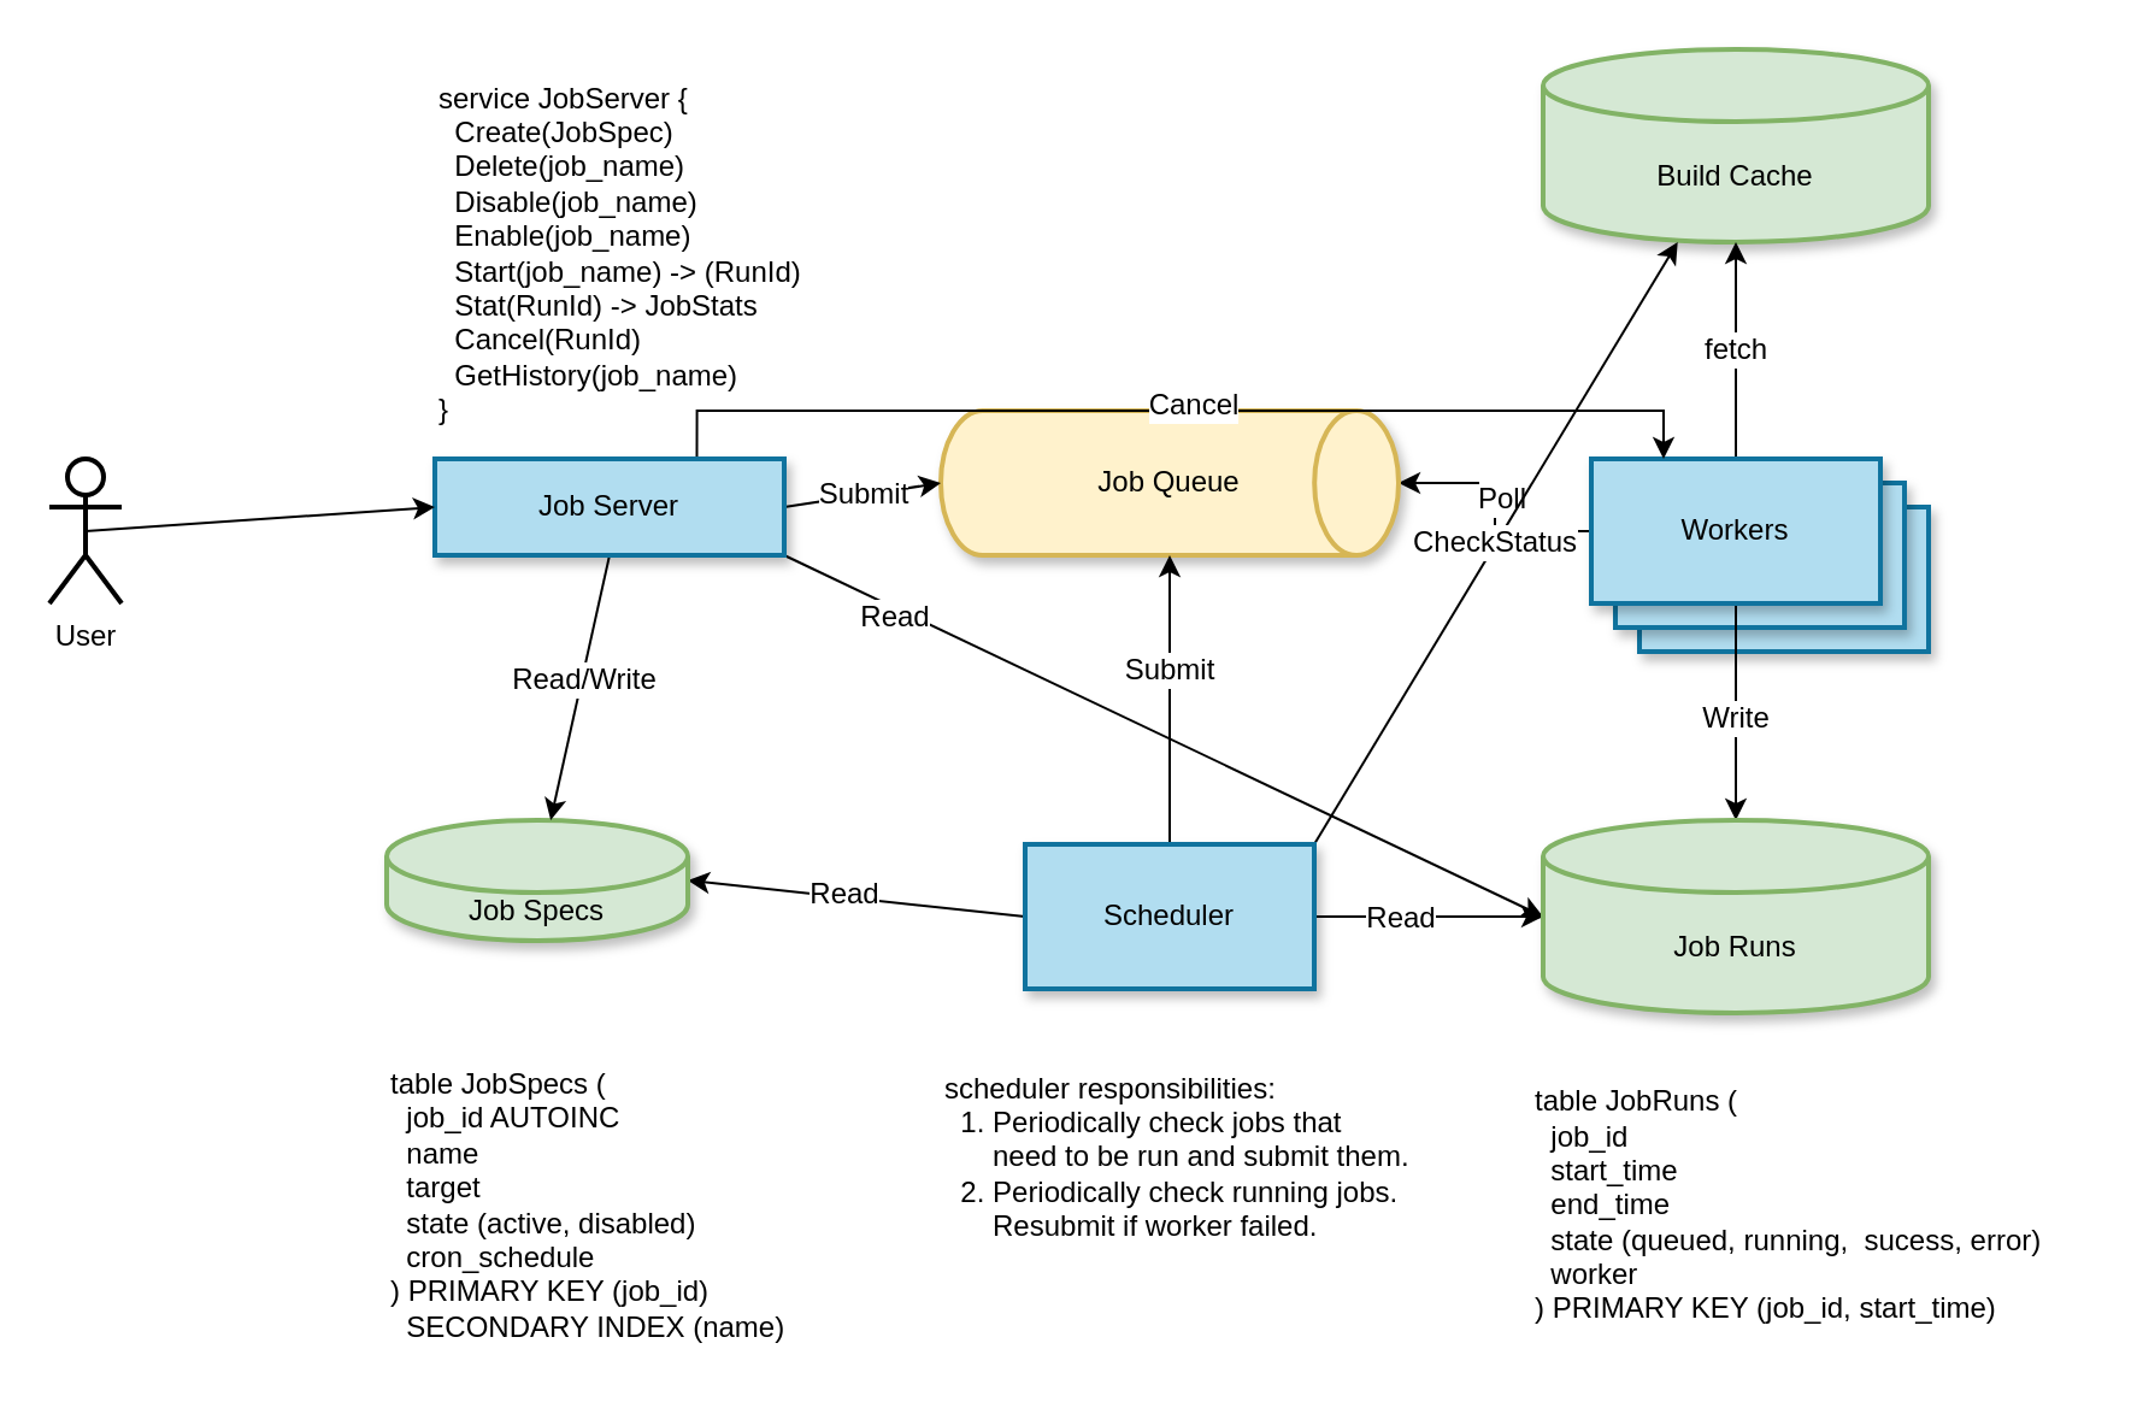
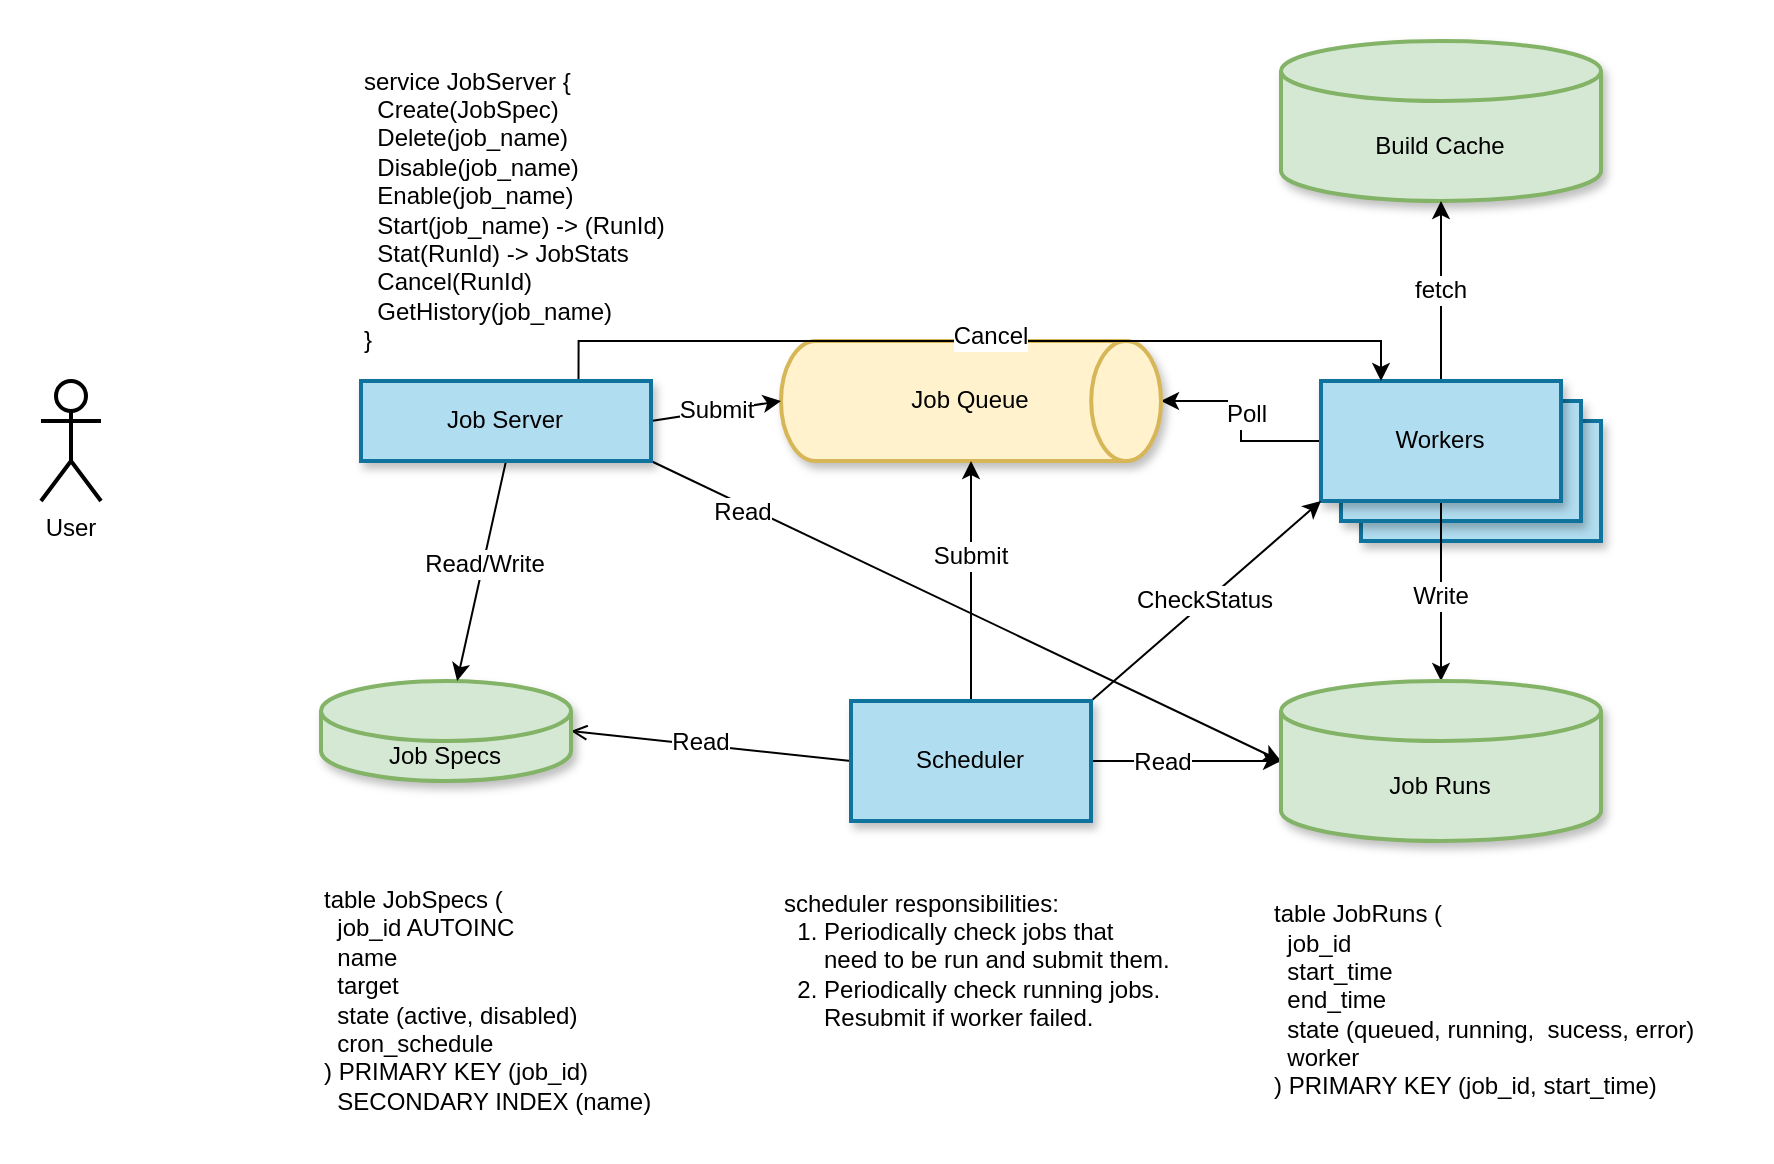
- <mxCell id="29" style="edgeStyle=none;rounded=0;orthogonalLoop=1;jettySize=auto;html=1;exitX=0.5;exitY=0.5;exitDx=0;exitDy=0;exitPerimeter=0;entryX=0;entryY=0.5;entryDx=0;entryDy=0;fontFamily=Helvetica;fontSize=12;fontColor=default;" edge="1" parent="1" source="30" target="28"><mxGeometry relative="1" as="geometry" /></mxCell>
- <mxCell id="19" value="CheckStatus" style="edgeStyle=none;rounded=0;orthogonalLoop=1;jettySize=auto;html=1;exitX=1;exitY=0;exitDx=0;exitDy=0;fontFamily=Helvetica;fontSize=12;fontColor=default;" edge="1" parent="1" source="20" target="6"><mxGeometry relative="1" as="geometry" /></mxCell>
+ <mxCell id="19" value="CheckStatus" style="edgeStyle=none;rounded=0;orthogonalLoop=1;jettySize=auto;html=1;exitX=1;exitY=0;exitDx=0;exitDy=0;entryX=0;entryY=1;entryDx=0;entryDy=0;fontFamily=Helvetica;fontSize=12;fontColor=default;" edge="1" parent="1" source="20" target="12"><mxGeometry relative="1" as="geometry" /></mxCell>
- <mxCell id="16" style="rounded=0;orthogonalLoop=1;jettySize=auto;html=1;exitX=0;exitY=0.5;exitDx=0;exitDy=0;entryX=1;entryY=0.5;entryDx=0;entryDy=0;entryPerimeter=0;fontFamily=Helvetica;fontSize=12;fontColor=default;" edge="1" parent="1" source="20" target="22"><mxGeometry relative="1" as="geometry" /></mxCell>
+ <mxCell id="16" style="rounded=0;orthogonalLoop=1;jettySize=auto;html=1;exitX=0;exitY=0.5;exitDx=0;exitDy=0;entryX=1;entryY=0.5;entryDx=0;entryDy=0;entryPerimeter=0;fontFamily=Helvetica;fontSize=12;fontColor=default;endArrow=open;" edge="1" parent="1" source="20" target="22"><mxGeometry relative="1" as="geometry" /></mxCell>
